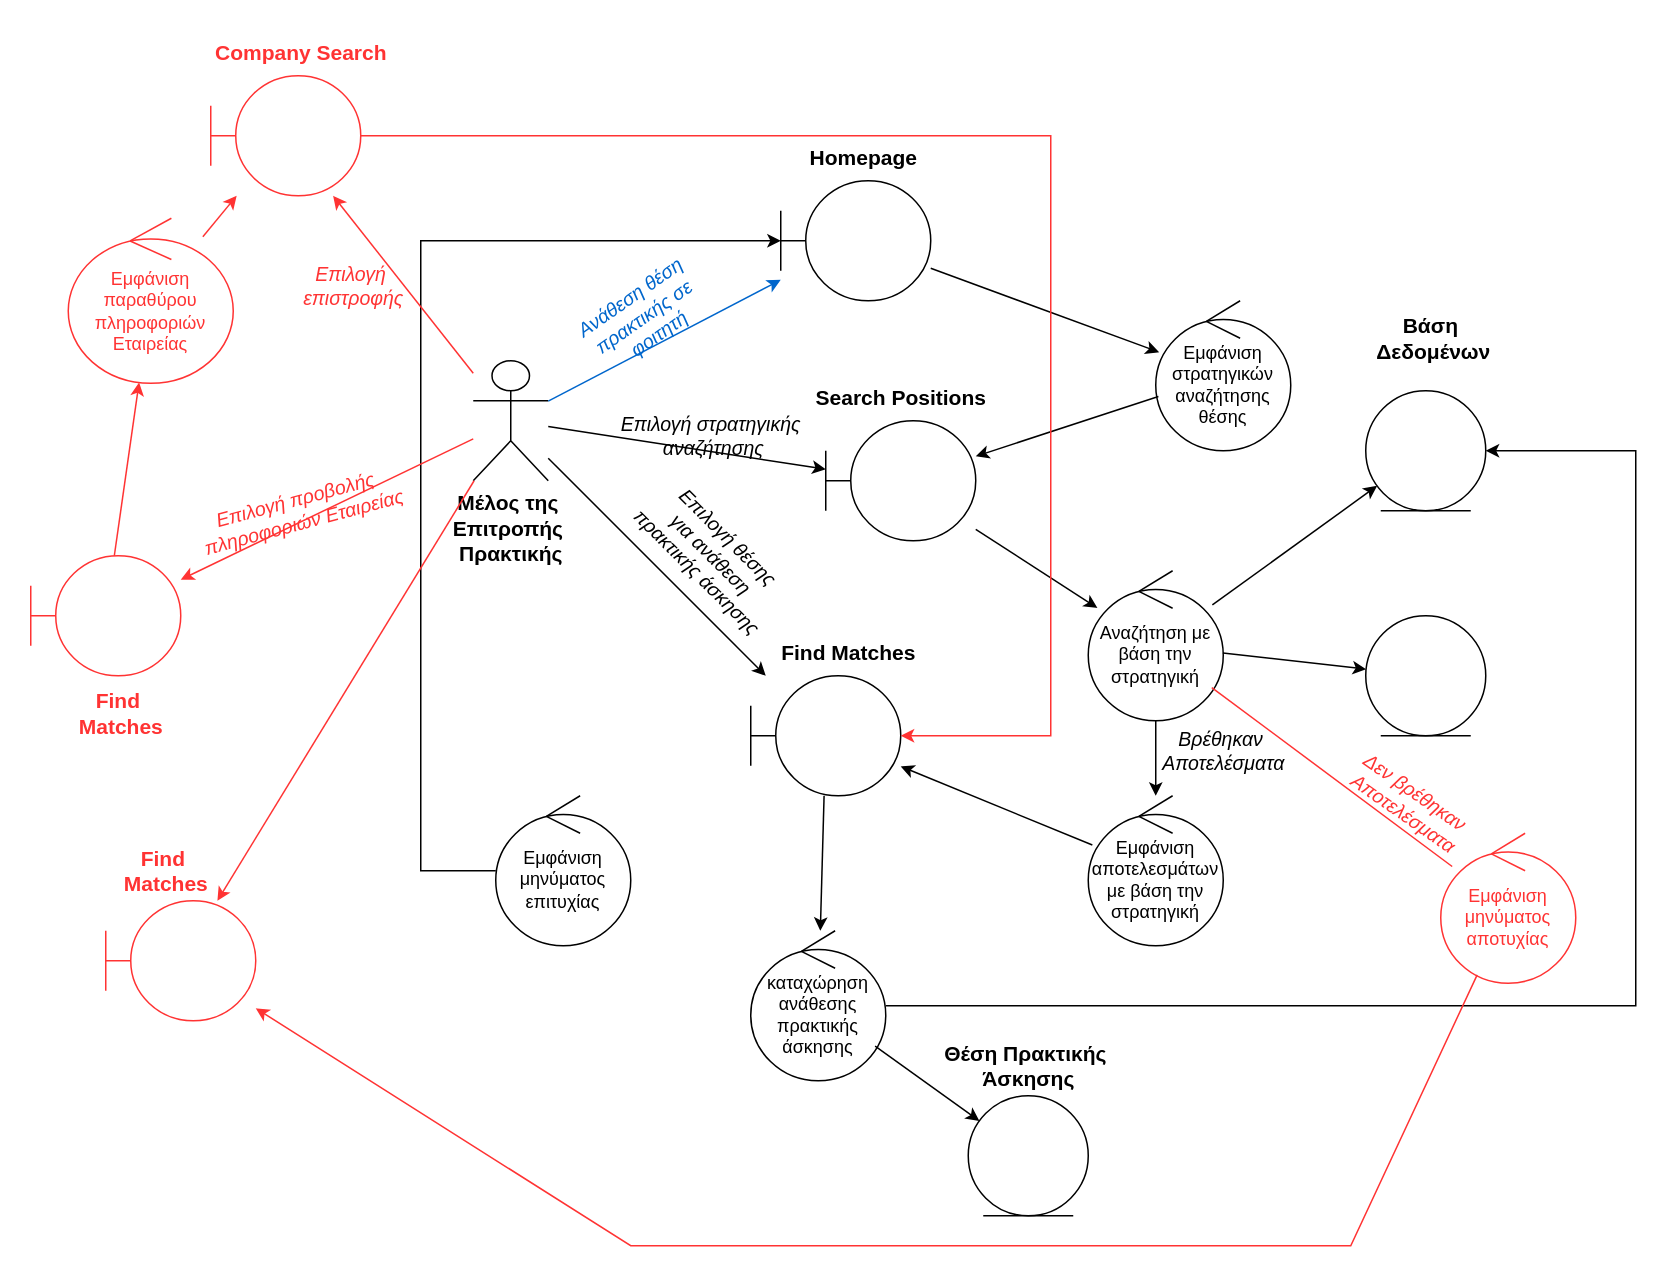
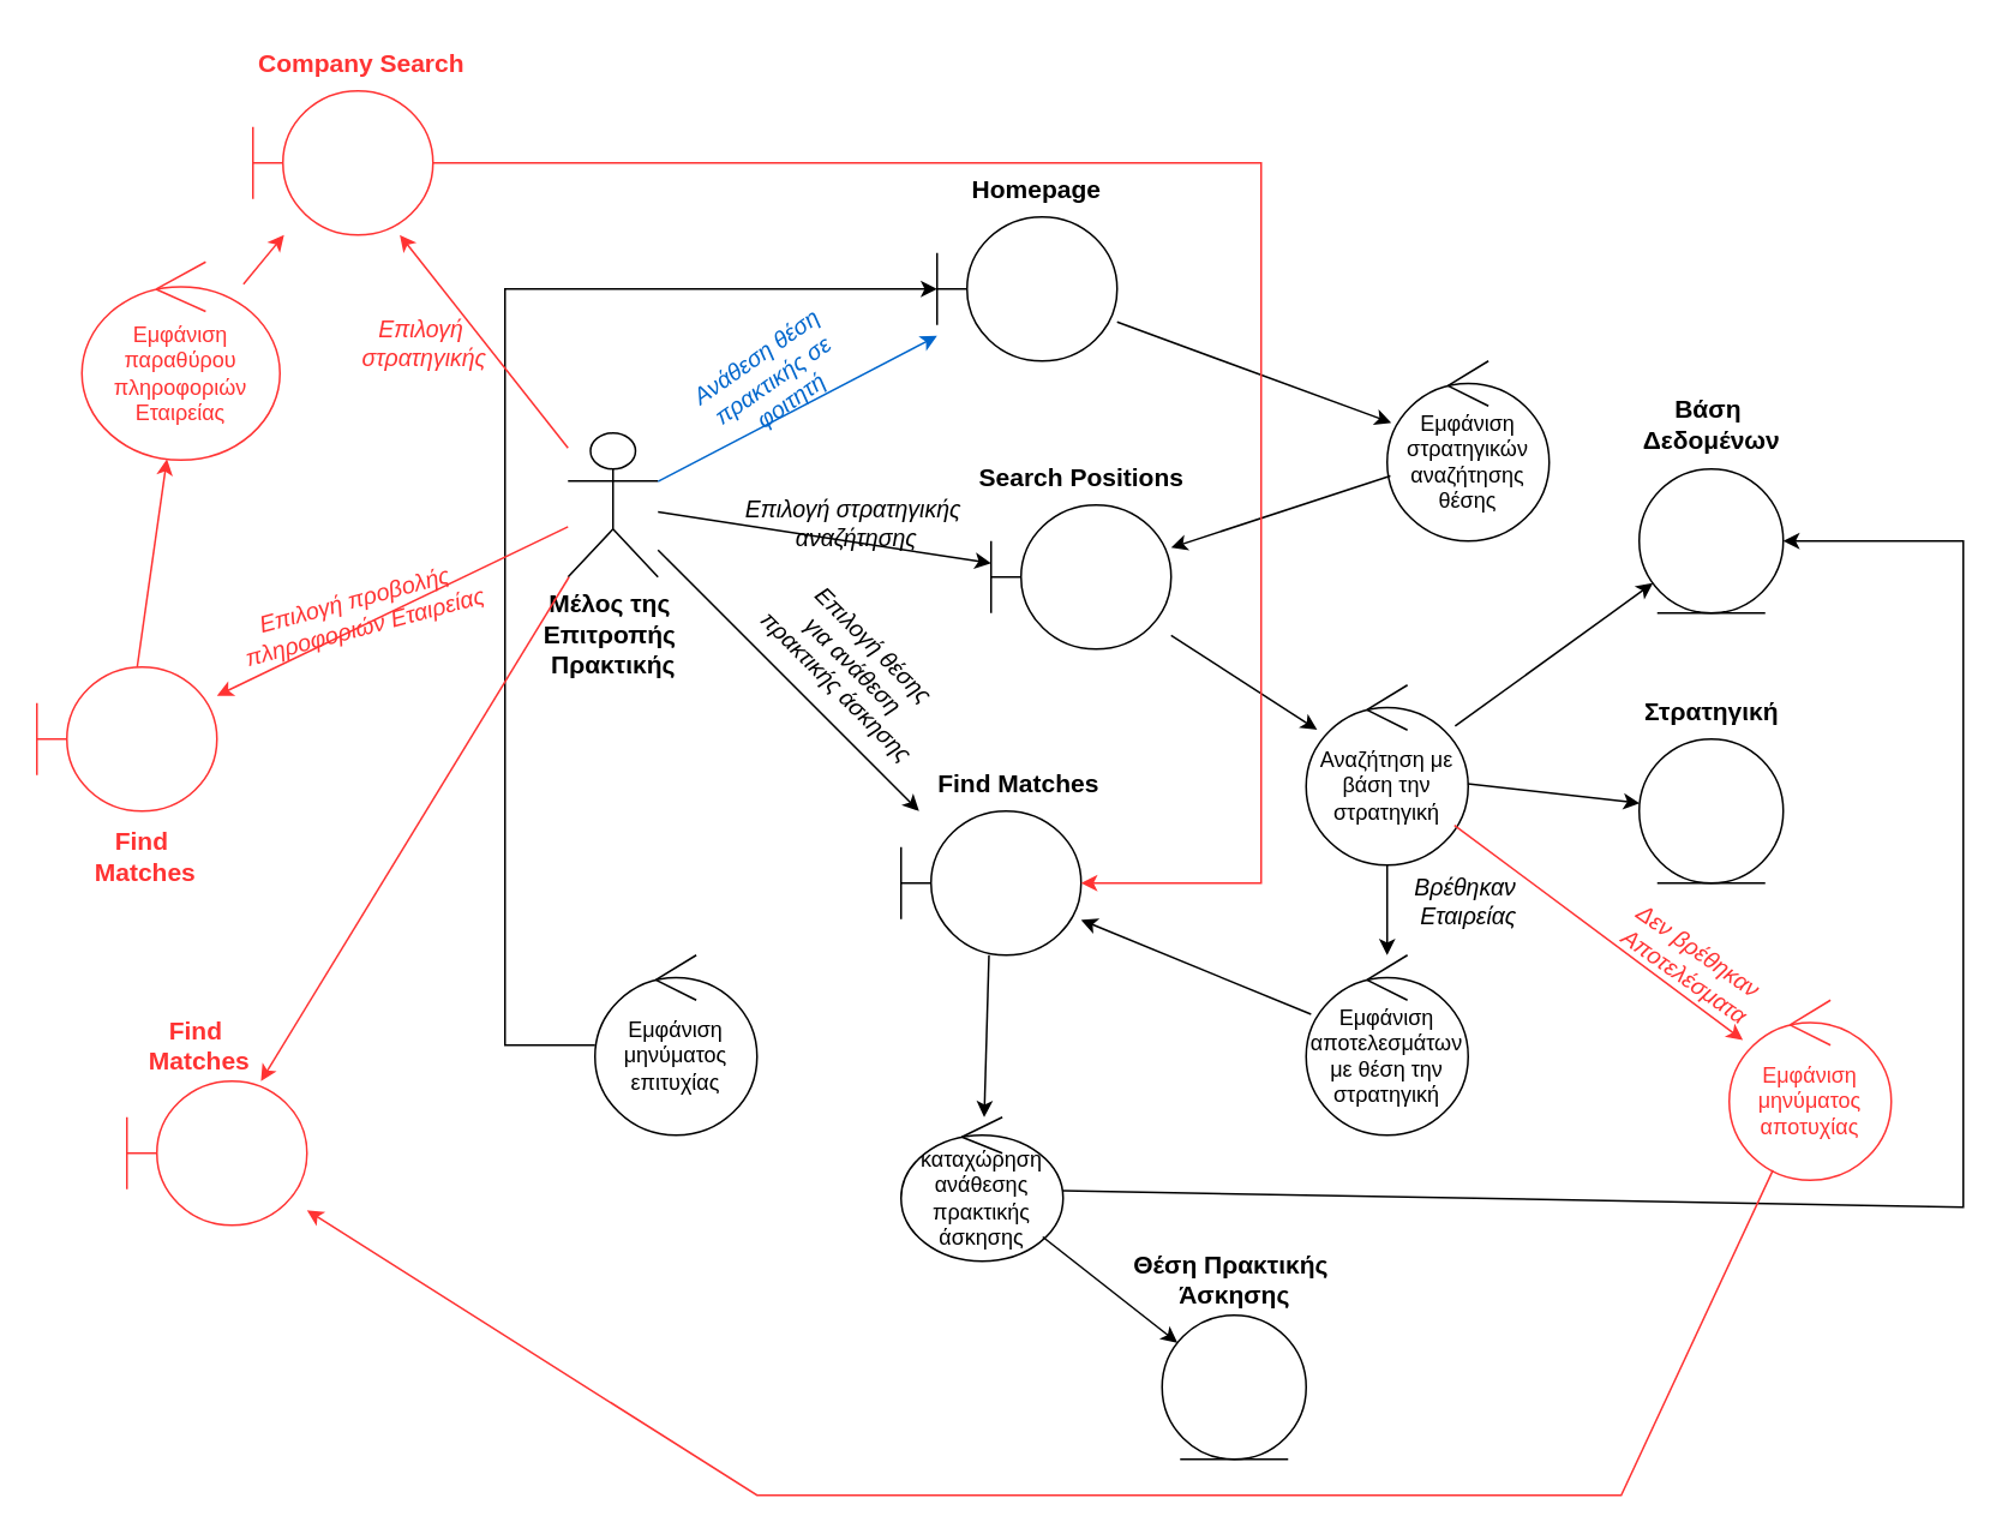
- <mxCell id="55" value="Επιλογή&amp;nbsp;&lt;div&gt;επιστροφής&lt;/div&gt;" style="text;html=1;align=center;verticalAlign=middle;resizable=0;points=[];autosize=1;strokeColor=none;fillColor=none;fontSize=13;fontStyle=2;fontColor=light-dark(#FF3333,#ED0202);" vertex="1" parent="1"><mxGeometry x="190" y="170" width="90" height="40" as="geometry" /></mxCell>
+ <mxCell id="55" value="Επιλογή&amp;nbsp;&lt;div&gt;στρατηγικής&lt;/div&gt;" style="text;html=1;align=center;verticalAlign=middle;resizable=0;points=[];autosize=1;strokeColor=none;fillColor=none;fontSize=13;fontStyle=2;fontColor=light-dark(#FF3333,#ED0202);" vertex="1" parent="1"><mxGeometry x="190" y="170" width="90" height="40" as="geometry" /></mxCell>
- <mxCell id="19" value="Βάση&amp;nbsp;&lt;div&gt;Δεδομένων&lt;/div&gt;" style="text;html=1;align=center;verticalAlign=middle;resizable=0;points=[];autosize=1;strokeColor=none;fillColor=none;fontSize=14;fontStyle=1" vertex="1" parent="1"><mxGeometry x="910" y="200" width="90" height="50" as="geometry" /></mxCell>
+ <mxCell id="19" value="Βάση&amp;nbsp;&lt;div&gt;Δεδομένων&lt;/div&gt;" style="text;html=1;align=center;verticalAlign=middle;resizable=0;points=[];autosize=1;strokeColor=none;fillColor=none;fontSize=14;fontStyle=1" vertex="1" parent="1"><mxGeometry x="905" y="210" width="90" height="50" as="geometry" /></mxCell>
+ <mxCell id="17" value="Στρατηγική" style="text;html=1;align=center;verticalAlign=middle;resizable=0;points=[];autosize=1;strokeColor=none;fillColor=none;fontSize=14;fontStyle=1" vertex="1" parent="1"><mxGeometry x="905" y="380" width="90" height="30" as="geometry" /></mxCell>
- <mxCell id="38" value="Βρέθηκαν&amp;nbsp;&lt;div&gt;Αποτελέσματα&lt;/div&gt;" style="text;html=1;align=center;verticalAlign=middle;resizable=0;points=[];autosize=1;strokeColor=none;fillColor=none;fontSize=13;fontStyle=2" vertex="1" parent="1"><mxGeometry x="760" y="480" width="110" height="40" as="geometry" /></mxCell>
+ <mxCell id="38" value="Βρέθηκαν&amp;nbsp;&lt;div&gt;Εταιρείας&lt;/div&gt;" style="text;html=1;align=center;verticalAlign=middle;resizable=0;points=[];autosize=1;strokeColor=none;fillColor=none;fontSize=13;fontStyle=2" vertex="1" parent="1"><mxGeometry x="760" y="480" width="110" height="40" as="geometry" /></mxCell>
- <mxCell id="39" value="" style="endArrow=none;html=1;rounded=0;strokeColor=light-dark(#FF3333,#ED0202);" edge="1" parent="1" source="14" target="37"><mxGeometry width="50" height="50" relative="1" as="geometry"><mxPoint x="540" y="490" as="sourcePoint" /><mxPoint x="590" y="440" as="targetPoint" /></mxGeometry></mxCell>
+ <mxCell id="39" value="" style="endArrow=classic;html=1;rounded=0;strokeColor=light-dark(#FF3333,#ED0202);" edge="1" parent="1" source="14" target="37"><mxGeometry width="50" height="50" relative="1" as="geometry"><mxPoint x="540" y="490" as="sourcePoint" /><mxPoint x="590" y="440" as="targetPoint" /></mxGeometry></mxCell>
- <mxCell id="22" value="Εμφάνιση αποτελεσμάτων με βάση την στρατηγική" style="ellipse;shape=umlControl;whiteSpace=wrap;html=1;fontStyle=0" vertex="1" parent="1"><mxGeometry x="725" y="530" width="90" height="100" as="geometry" /></mxCell>
+ <mxCell id="22" value="Εμφάνιση αποτελεσμάτων με θέση την στρατηγική" style="ellipse;shape=umlControl;whiteSpace=wrap;html=1;fontStyle=0" vertex="1" parent="1"><mxGeometry x="725" y="530" width="90" height="100" as="geometry" /></mxCell>
- <mxCell id="29" value="καταχώρηση ανάθεσης πρακτικής άσκησης" style="ellipse;shape=umlControl;whiteSpace=wrap;html=1;fontStyle=0" vertex="1" parent="1"><mxGeometry x="500" y="620" width="90" height="100" as="geometry" /></mxCell>
+ <mxCell id="29" value="καταχώρηση ανάθεσης πρακτικής άσκησης" style="ellipse;shape=umlControl;whiteSpace=wrap;html=1;fontStyle=0" vertex="1" parent="1"><mxGeometry x="500" y="620" width="90" height="80" as="geometry" /></mxCell>
